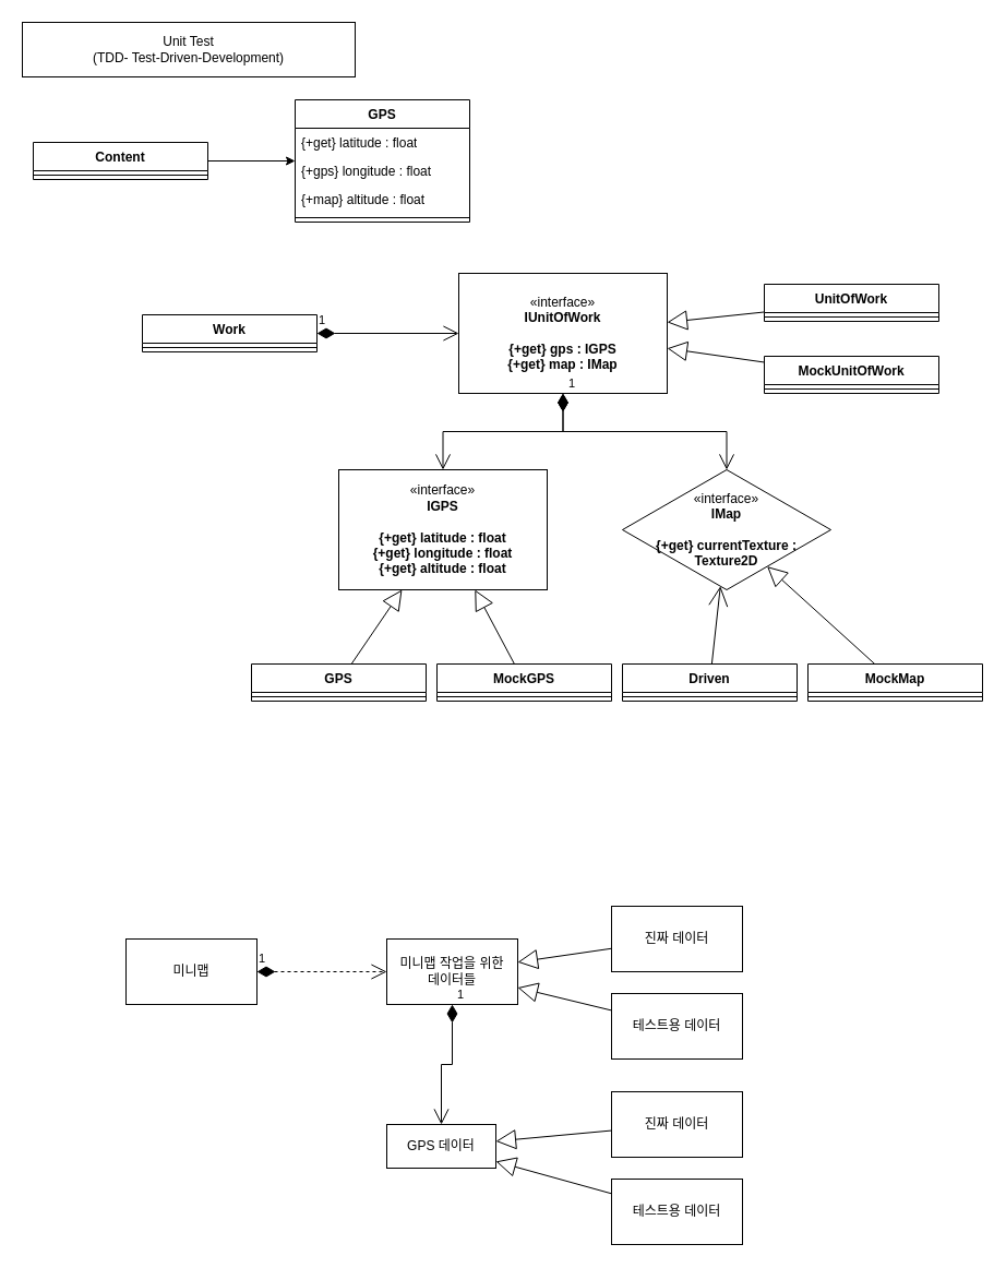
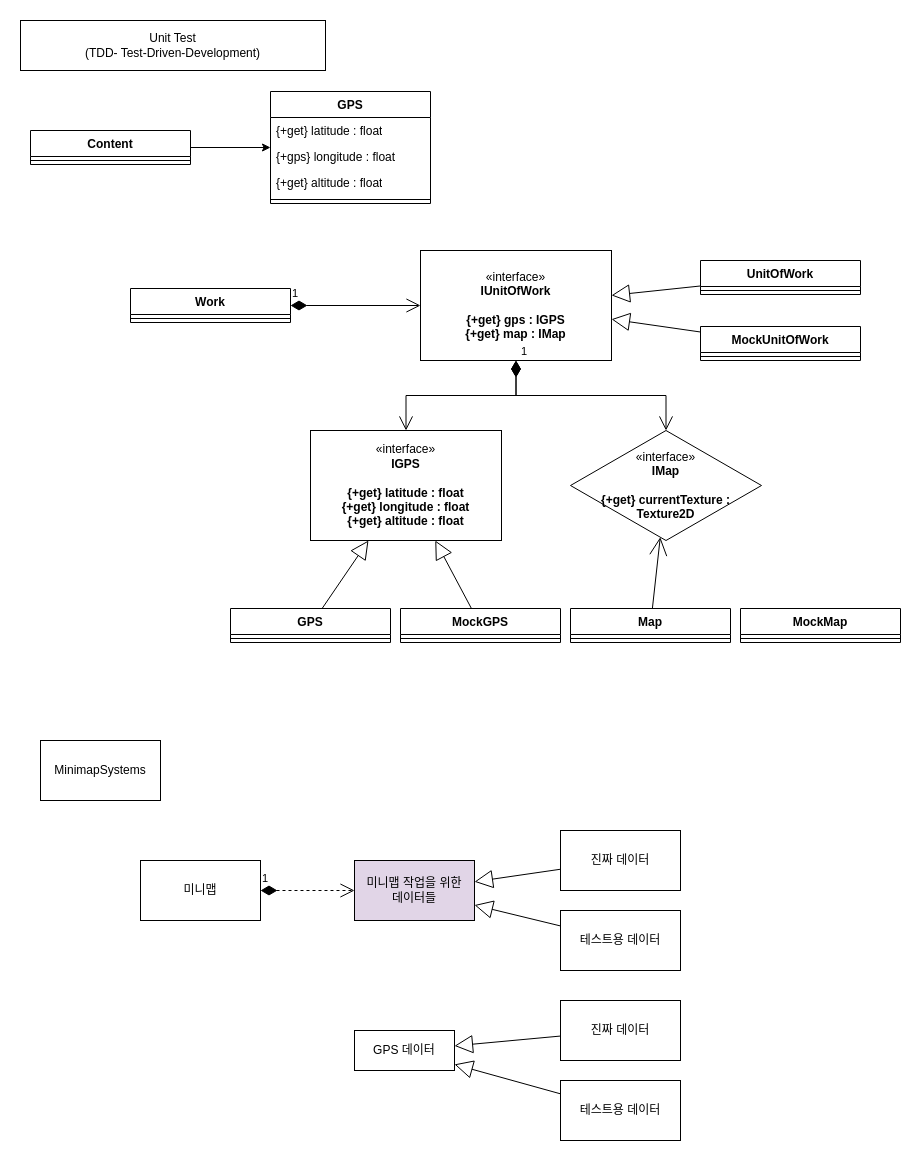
- <mxCell id="9" value="{+map} altitude : float" style="text;strokeColor=none;fillColor=none;align=left;verticalAlign=top;spacingLeft=4;spacingRight=4;overflow=hidden;rotatable=0;points=[[0,0.5],[1,0.5]];portConstraint=eastwest;whiteSpace=wrap;html=1;" vertex="1" parent="6"><mxGeometry y="78" width="160" height="26" as="geometry" /></mxCell>
+ <mxCell id="9" value="{+get} altitude : float" style="text;strokeColor=none;fillColor=none;align=left;verticalAlign=top;spacingLeft=4;spacingRight=4;overflow=hidden;rotatable=0;points=[[0,0.5],[1,0.5]];portConstraint=eastwest;whiteSpace=wrap;html=1;" vertex="1" parent="6"><mxGeometry y="78" width="160" height="26" as="geometry" /></mxCell>
- <mxCell id="34" value="" style="endArrow=block;endSize=16;endFill=0;html=1;rounded=0;" edge="1" parent="1" source="30" target="32"><mxGeometry width="160" relative="1" as="geometry"><mxPoint x="475" y="860" as="sourcePoint" /><mxPoint x="527" y="800" as="targetPoint" /></mxGeometry></mxCell>
- <mxCell id="28" value="Driven" style="swimlane;fontStyle=1;align=center;verticalAlign=top;childLayout=stackLayout;horizontal=1;startSize=26;horizontalStack=0;resizeParent=1;resizeParentMax=0;resizeLast=0;collapsible=1;marginBottom=0;whiteSpace=wrap;html=1;" vertex="1" parent="1"><mxGeometry x="570" y="608" width="160" height="34" as="geometry" /></mxCell>
+ <mxCell id="28" value="Map" style="swimlane;fontStyle=1;align=center;verticalAlign=top;childLayout=stackLayout;horizontal=1;startSize=26;horizontalStack=0;resizeParent=1;resizeParentMax=0;resizeLast=0;collapsible=1;marginBottom=0;whiteSpace=wrap;html=1;" vertex="1" parent="1"><mxGeometry x="570" y="608" width="160" height="34" as="geometry" /></mxCell>
+ <mxCell id="36" value="MinimapSystems" style="rounded=0;whiteSpace=wrap;html=1;" vertex="1" parent="1"><mxGeometry x="40" y="740" width="120" height="60" as="geometry" /></mxCell>
- <mxCell id="37" value="미니맵" style="rounded=0;whiteSpace=wrap;html=1;" vertex="1" parent="1"><mxGeometry x="115" y="860" width="120" height="60" as="geometry" /></mxCell>
+ <mxCell id="37" value="미니맵" style="rounded=0;whiteSpace=wrap;html=1;" vertex="1" parent="1"><mxGeometry x="140" y="860" width="120" height="60" as="geometry" /></mxCell>
- <mxCell id="38" value="미니맵 작업을 위한&lt;div&gt;데이터들&lt;/div&gt;" style="rounded=0;whiteSpace=wrap;html=1;" vertex="1" parent="1"><mxGeometry x="354" y="860" width="120" height="60" as="geometry" /></mxCell>
+ <mxCell id="38" value="미니맵 작업을 위한&lt;div&gt;데이터들&lt;/div&gt;" style="rounded=0;whiteSpace=wrap;html=1;fillColor=#e1d5e7;" vertex="1" parent="1"><mxGeometry x="354" y="860" width="120" height="60" as="geometry" /></mxCell>
- <mxCell id="44" value="1" style="endArrow=open;html=1;endSize=12;startArrow=diamondThin;startSize=14;startFill=1;edgeStyle=orthogonalEdgeStyle;align=left;verticalAlign=bottom;rounded=0;" edge="1" parent="1" source="38" target="43"><mxGeometry x="-1" y="3" relative="1" as="geometry"><mxPoint x="370" y="960" as="sourcePoint" /><mxPoint x="530" y="960" as="targetPoint" /></mxGeometry></mxCell>
